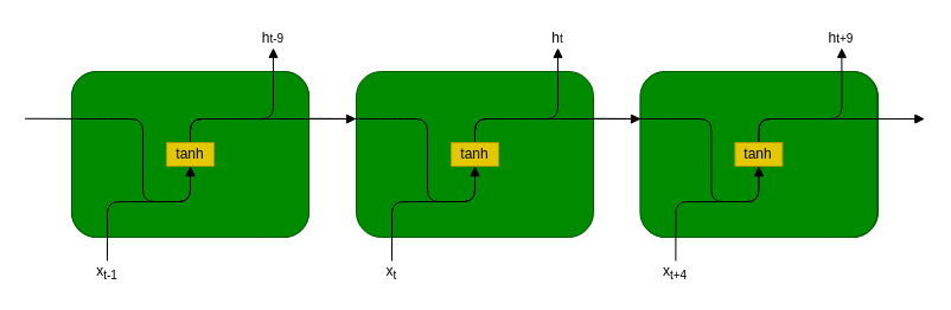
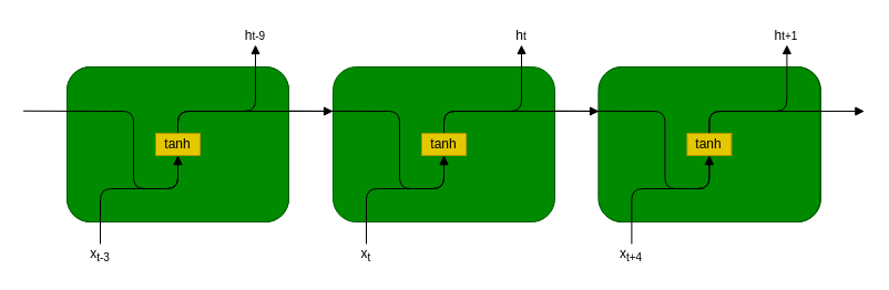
- <mxCell id="30" value="&lt;font color=&quot;#000000&quot;&gt;&lt;sub style=&quot;&quot;&gt;&lt;span style=&quot;font-size: 12px;&quot;&gt;h&lt;/span&gt;t+9&lt;/sub&gt;&lt;/font&gt;" style="text;html=1;strokeColor=none;fillColor=none;align=center;verticalAlign=middle;whiteSpace=wrap;rounded=0;" vertex="1" parent="1"><mxGeometry x="694.4" y="20" width="30" height="20" as="geometry" /></mxCell>
+ <mxCell id="30" value="&lt;font color=&quot;#000000&quot;&gt;&lt;sub style=&quot;&quot;&gt;&lt;span style=&quot;font-size: 12px;&quot;&gt;h&lt;/span&gt;t+1&lt;/sub&gt;&lt;/font&gt;" style="text;html=1;strokeColor=none;fillColor=none;align=center;verticalAlign=middle;whiteSpace=wrap;rounded=0;" vertex="1" parent="1"><mxGeometry x="694.4" y="20" width="30" height="20" as="geometry" /></mxCell>
- <mxCell id="20" value="&lt;font color=&quot;#000000&quot;&gt;x&lt;sub style=&quot;&quot;&gt;t-1&lt;/sub&gt;&lt;/font&gt;" style="text;html=1;strokeColor=none;fillColor=none;align=center;verticalAlign=middle;whiteSpace=wrap;rounded=0;" vertex="1" parent="1"><mxGeometry x="80" y="220" width="20" height="20" as="geometry" /></mxCell>
+ <mxCell id="20" value="&lt;font color=&quot;#000000&quot;&gt;x&lt;sub style=&quot;&quot;&gt;t-3&lt;/sub&gt;&lt;/font&gt;" style="text;html=1;strokeColor=none;fillColor=none;align=center;verticalAlign=middle;whiteSpace=wrap;rounded=0;" vertex="1" parent="1"><mxGeometry x="80" y="220" width="20" height="20" as="geometry" /></mxCell>
